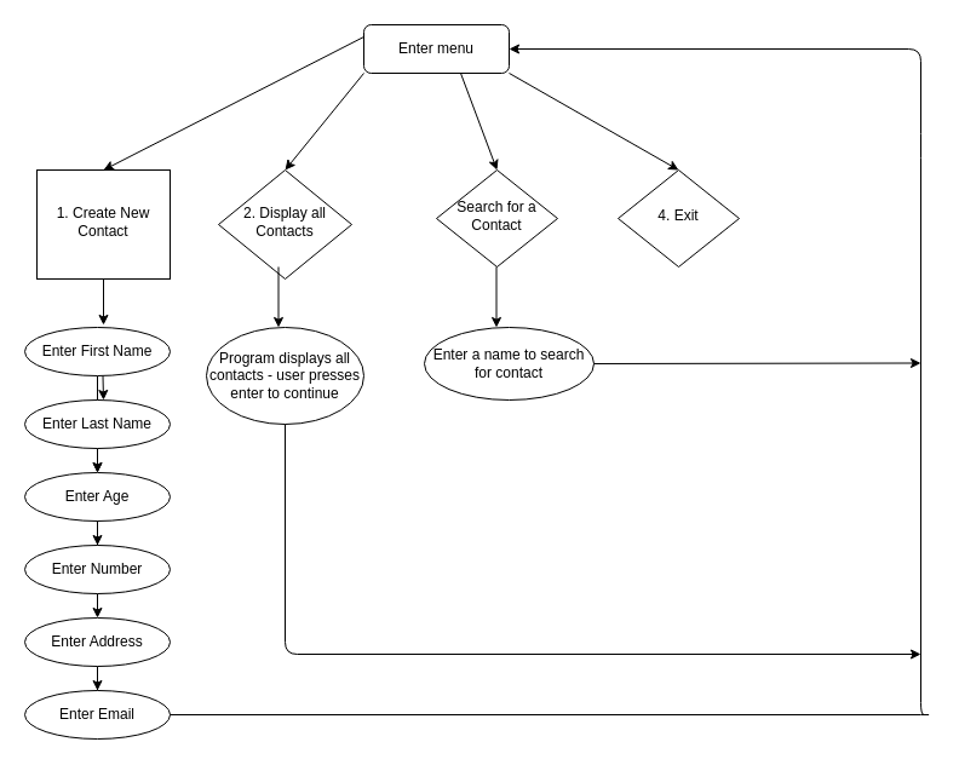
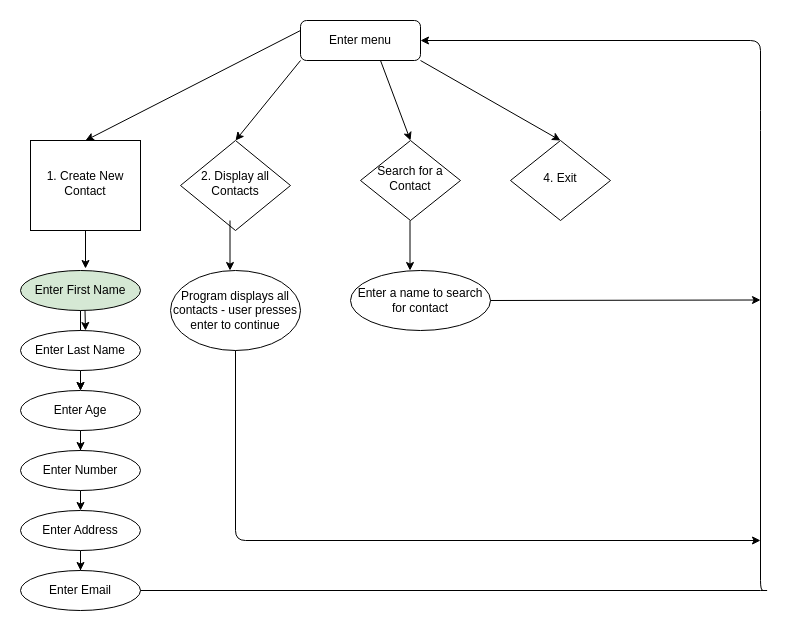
- <mxCell id="14" value="Enter First Name" style="ellipse;whiteSpace=wrap;html=1;" vertex="1" parent="1"><mxGeometry x="20" y="270" width="120" height="40" as="geometry" /></mxCell>
+ <mxCell id="14" value="Enter First Name" style="ellipse;whiteSpace=wrap;html=1;fillColor=#d5e8d4;" vertex="1" parent="1"><mxGeometry x="20" y="270" width="120" height="40" as="geometry" /></mxCell>
